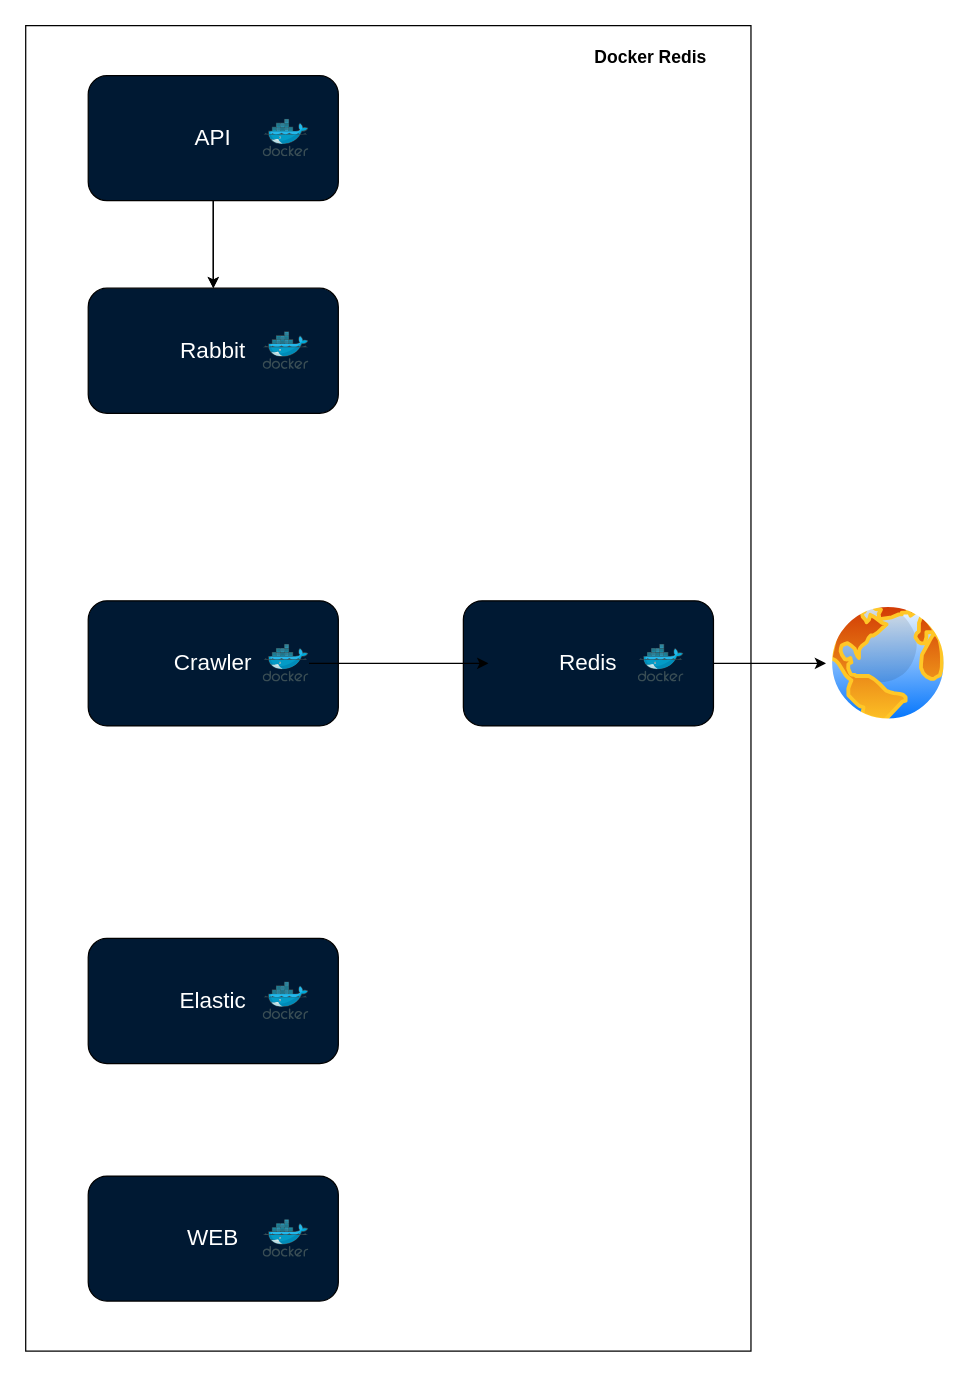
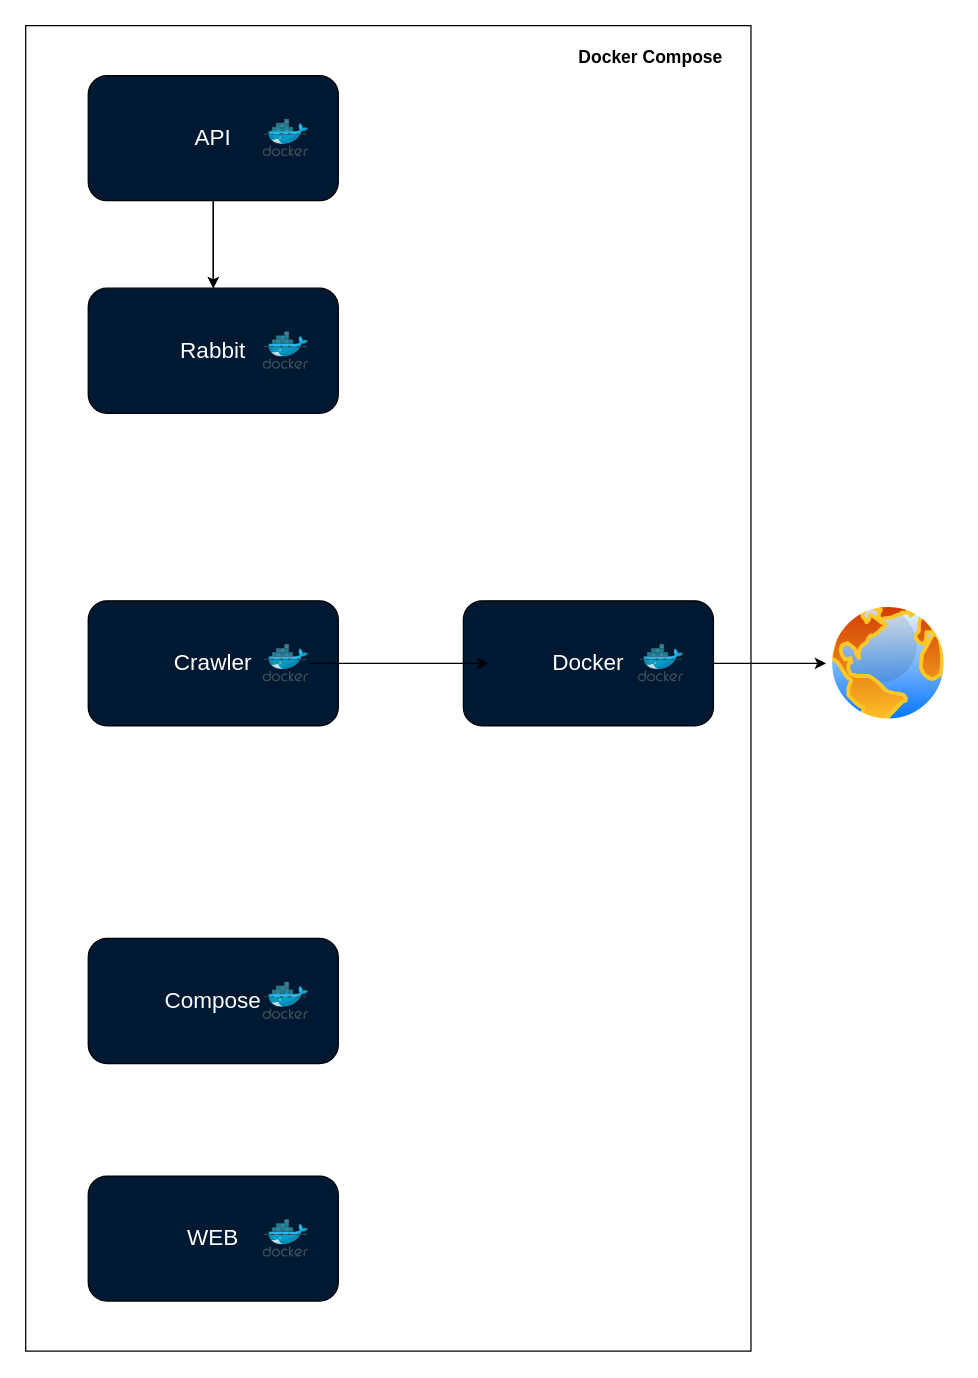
- <mxCell id="30" value="&lt;b&gt;&lt;font style=&quot;font-size: 14px;&quot;&gt;Docker Redis&lt;/font&gt;&lt;/b&gt;" style="text;html=1;strokeColor=none;fillColor=none;align=center;verticalAlign=middle;whiteSpace=wrap;rounded=0;" vertex="1" parent="1"><mxGeometry x="450" y="30" width="140" height="30" as="geometry" /></mxCell>
+ <mxCell id="30" value="&lt;b&gt;&lt;font style=&quot;font-size: 14px;&quot;&gt;Docker Compose&lt;/font&gt;&lt;/b&gt;" style="text;html=1;strokeColor=none;fillColor=none;align=center;verticalAlign=middle;whiteSpace=wrap;rounded=0;" vertex="1" parent="1"><mxGeometry x="450" y="30" width="140" height="30" as="geometry" /></mxCell>
- <mxCell id="20" value="&lt;font color=&quot;#ffffff&quot;&gt;&lt;span style=&quot;font-size: 18px;&quot;&gt;Redis&lt;/span&gt;&lt;/font&gt;" style="rounded=1;whiteSpace=wrap;html=1;fillColor=#001933;" vertex="1" parent="19"><mxGeometry width="200" height="100" as="geometry" /></mxCell>
+ <mxCell id="20" value="&lt;font color=&quot;#ffffff&quot;&gt;&lt;span style=&quot;font-size: 18px;&quot;&gt;Docker&lt;/span&gt;&lt;/font&gt;" style="rounded=1;whiteSpace=wrap;html=1;fillColor=#001933;" vertex="1" parent="19"><mxGeometry width="200" height="100" as="geometry" /></mxCell>
- <mxCell id="23" value="&lt;font color=&quot;#ffffff&quot;&gt;&lt;span style=&quot;font-size: 18px;&quot;&gt;Elastic&lt;/span&gt;&lt;/font&gt;" style="rounded=1;whiteSpace=wrap;html=1;fillColor=#001933;" vertex="1" parent="22"><mxGeometry width="200" height="100" as="geometry" /></mxCell>
+ <mxCell id="23" value="&lt;font color=&quot;#ffffff&quot;&gt;&lt;span style=&quot;font-size: 18px;&quot;&gt;Compose&lt;/span&gt;&lt;/font&gt;" style="rounded=1;whiteSpace=wrap;html=1;fillColor=#001933;" vertex="1" parent="22"><mxGeometry width="200" height="100" as="geometry" /></mxCell>
